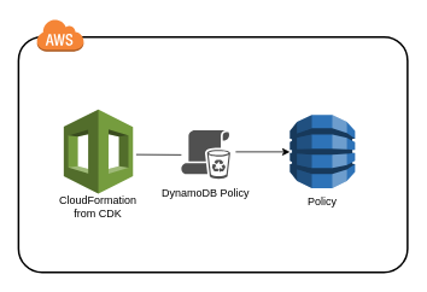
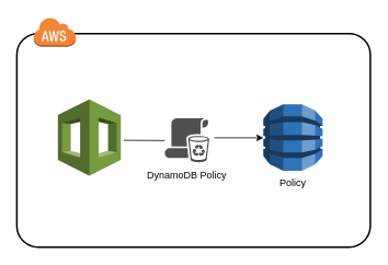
- <mxCell id="9" value="CloudFormation from CDK" style="text;html=1;strokeColor=none;fillColor=none;align=center;verticalAlign=middle;whiteSpace=wrap;rounded=0;labelBackgroundColor=none;" vertex="1" parent="1"><mxGeometry x="55.25" y="213" width="106" height="30" as="geometry" /></mxCell>
